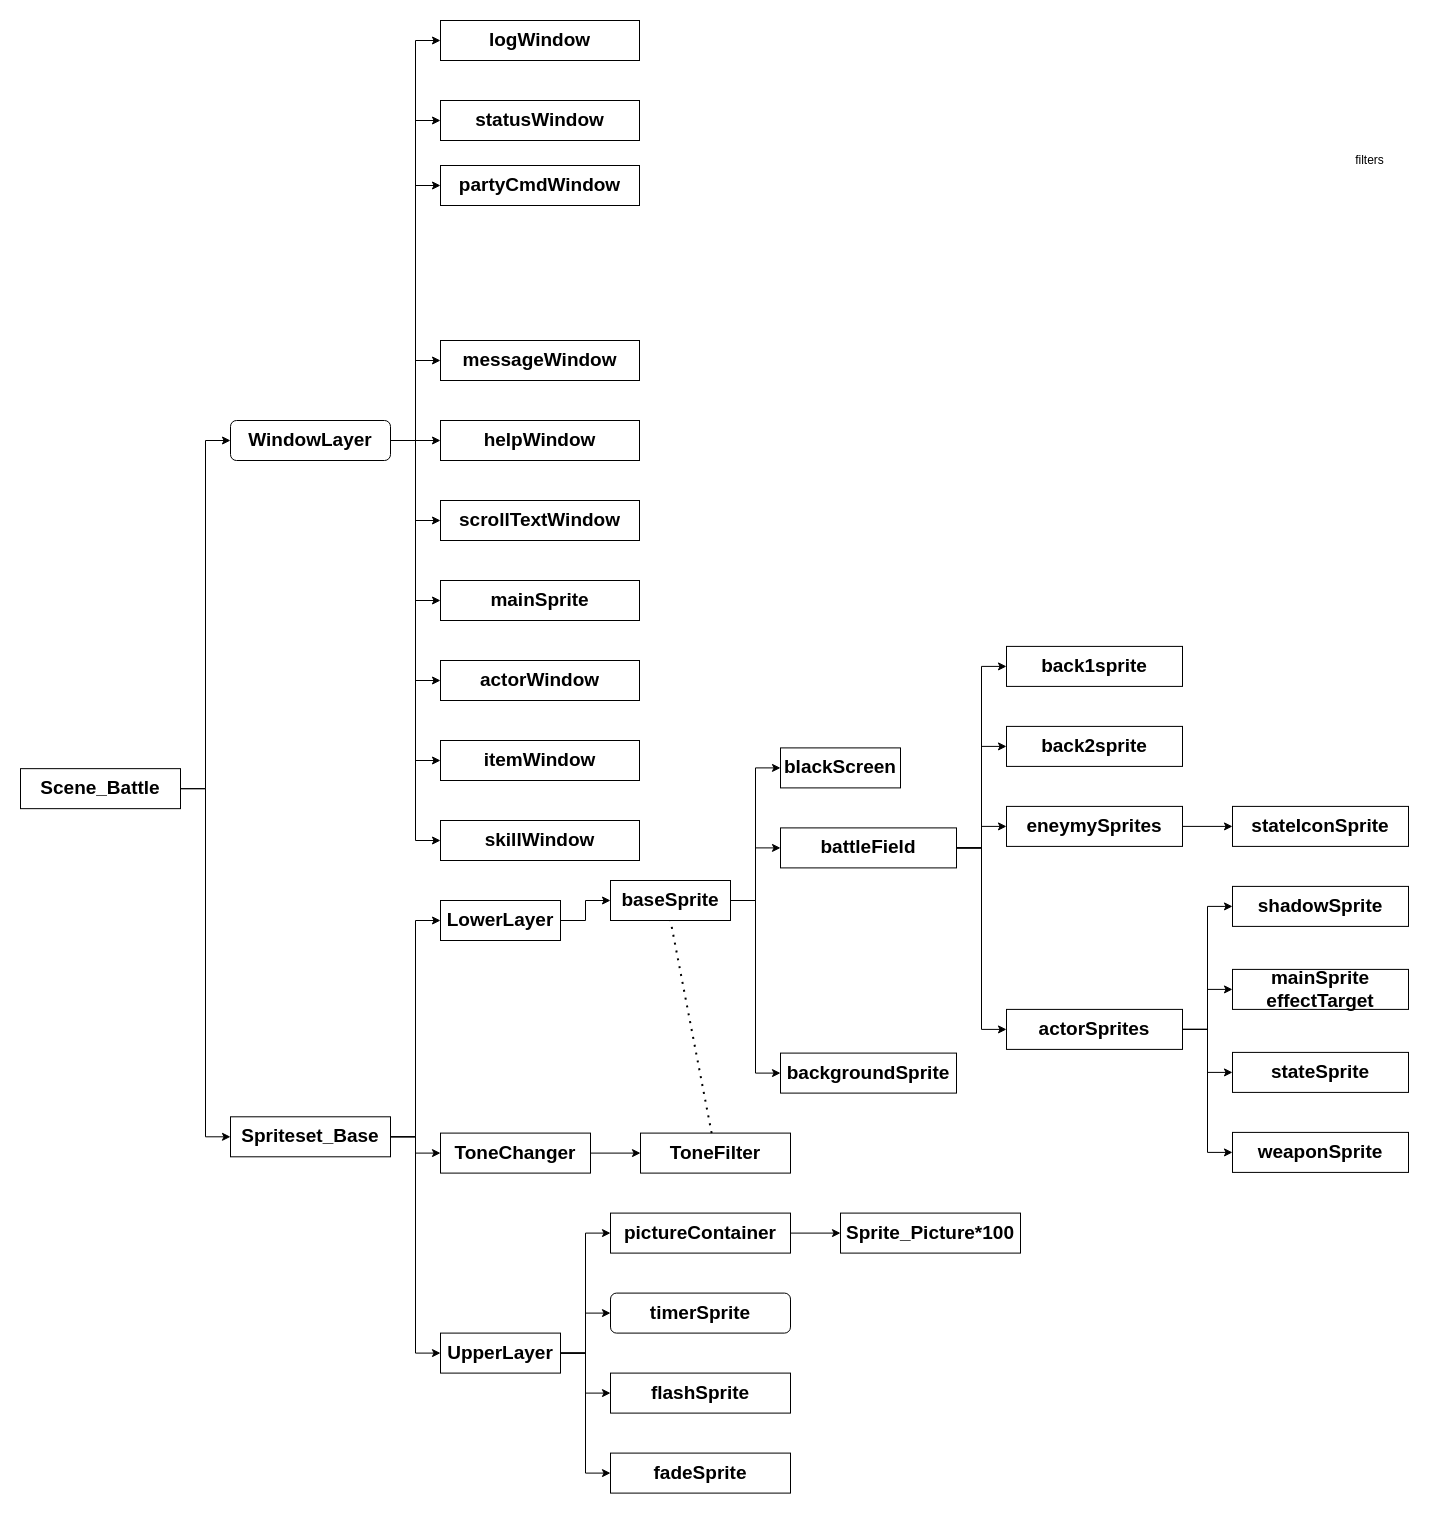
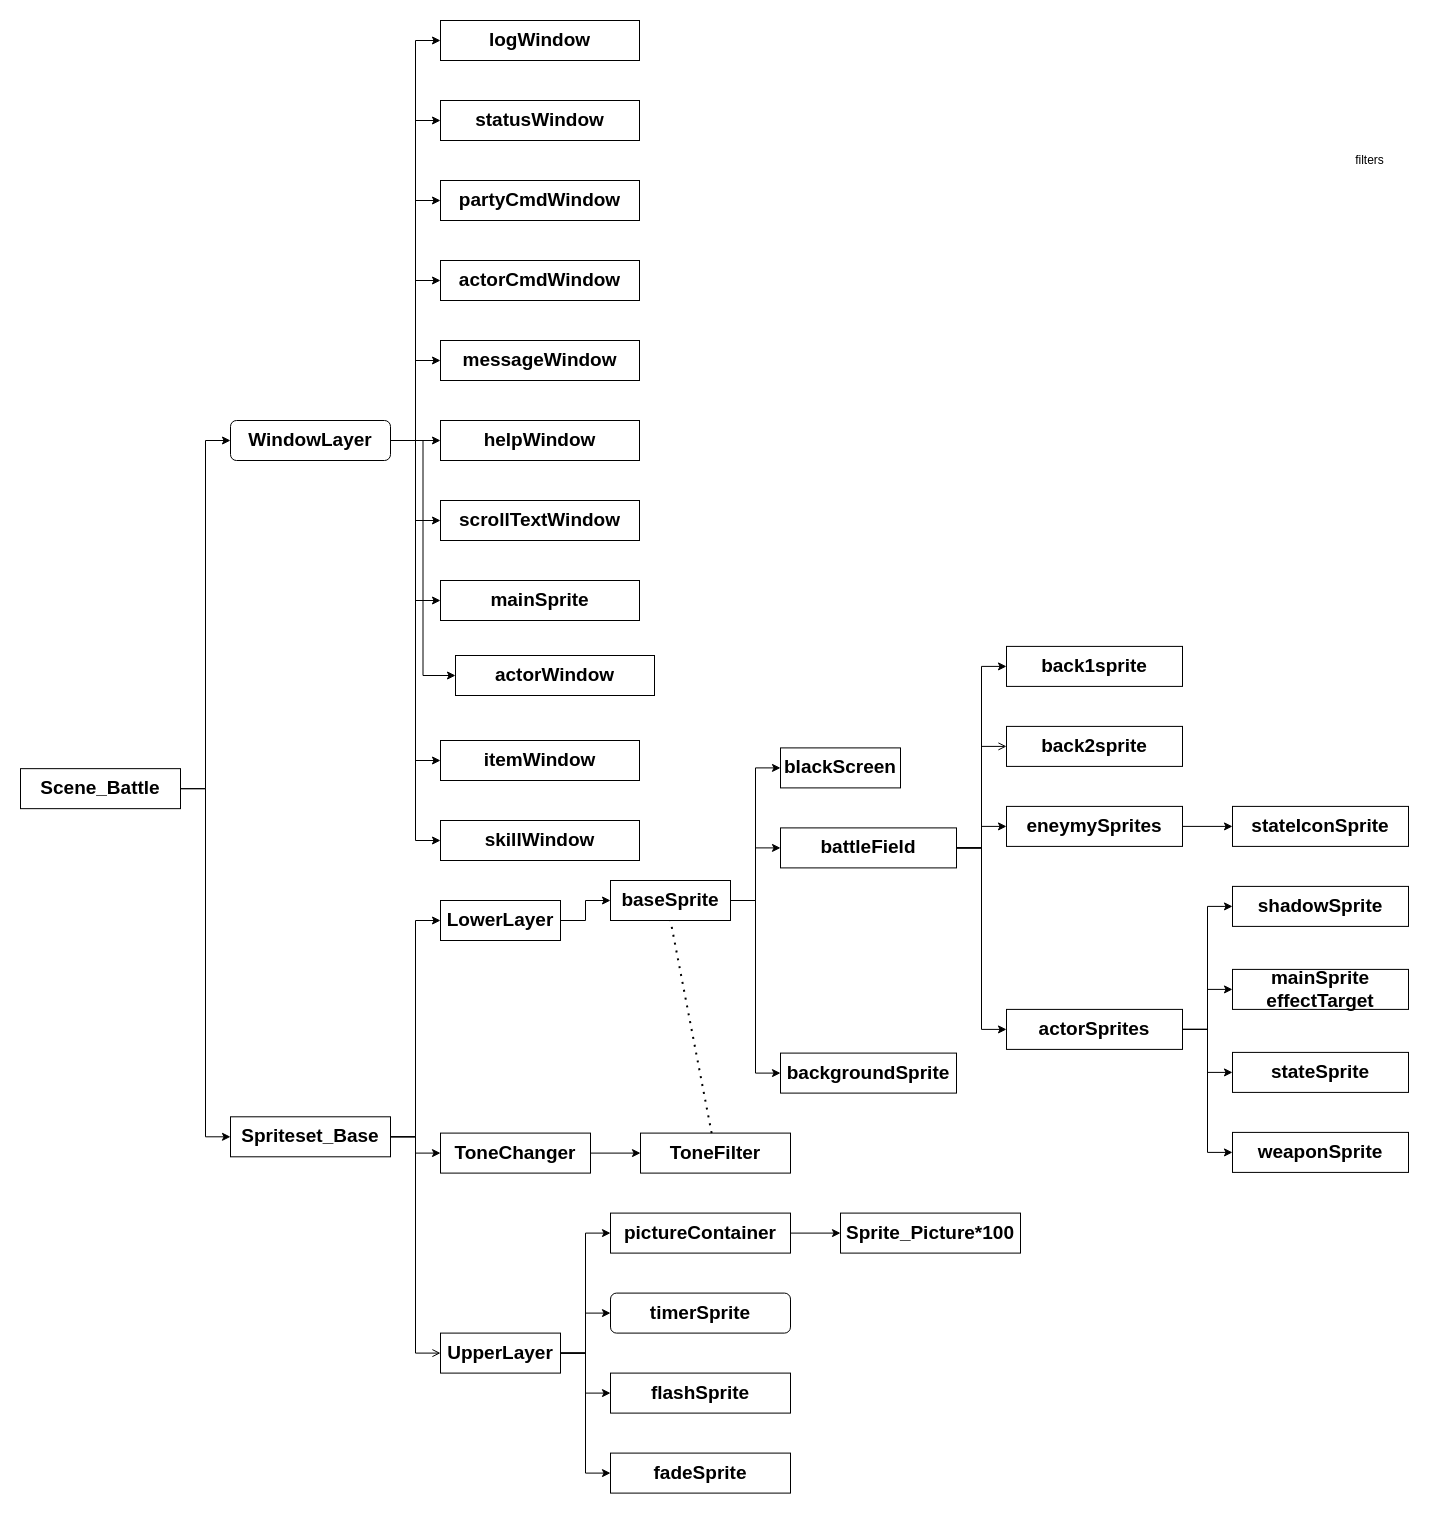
- <mxCell id="63" value="&lt;b&gt;&lt;font style=&quot;font-size: 19px;&quot;&gt;&lt;b&gt;partyCmdWindow&lt;/b&gt;&lt;br&gt;&lt;/font&gt;&lt;/b&gt;" style="rounded=0;whiteSpace=wrap;html=1;" vertex="1" parent="1"><mxGeometry x="440" y="165" width="199" height="40" as="geometry" /></mxCell>
+ <mxCell id="63" value="&lt;b&gt;&lt;font style=&quot;font-size: 19px;&quot;&gt;&lt;b&gt;partyCmdWindow&lt;/b&gt;&lt;br&gt;&lt;/font&gt;&lt;/b&gt;" style="rounded=0;whiteSpace=wrap;html=1;" vertex="1" parent="1"><mxGeometry x="440" y="180" width="199" height="40" as="geometry" /></mxCell>
+ <mxCell id="53" style="edgeStyle=orthogonalEdgeStyle;rounded=0;orthogonalLoop=1;jettySize=auto;html=1;entryX=0;entryY=0.5;entryDx=0;entryDy=0;" edge="1" parent="1" source="61" target="67"><mxGeometry relative="1" as="geometry" /></mxCell>
+ <mxCell id="67" value="&lt;b&gt;&lt;font style=&quot;font-size: 19px;&quot;&gt;&lt;b&gt;actorCmdWindow&lt;/b&gt;&lt;br&gt;&lt;/font&gt;&lt;/b&gt;" style="rounded=0;whiteSpace=wrap;html=1;" vertex="1" parent="1"><mxGeometry x="440" y="260" width="199" height="40" as="geometry" /></mxCell>
- <mxCell id="70" value="&lt;b&gt;&lt;font style=&quot;font-size: 19px;&quot;&gt;&lt;b&gt;actorWindow&lt;/b&gt;&lt;br&gt;&lt;/font&gt;&lt;/b&gt;" style="rounded=0;whiteSpace=wrap;html=1;" vertex="1" parent="1"><mxGeometry x="440" y="660" width="199" height="40" as="geometry" /></mxCell>
+ <mxCell id="70" value="&lt;b&gt;&lt;font style=&quot;font-size: 19px;&quot;&gt;&lt;b&gt;actorWindow&lt;/b&gt;&lt;br&gt;&lt;/font&gt;&lt;/b&gt;" style="rounded=0;whiteSpace=wrap;html=1;" vertex="1" parent="1"><mxGeometry x="455" y="655" width="199" height="40" as="geometry" /></mxCell>
- <mxCell id="11" style="edgeStyle=orthogonalEdgeStyle;rounded=0;orthogonalLoop=1;jettySize=auto;html=1;entryX=0;entryY=0.5;entryDx=0;entryDy=0;" edge="1" parent="1" source="14" target="16"><mxGeometry relative="1" as="geometry" /></mxCell>
+ <mxCell id="11" style="edgeStyle=orthogonalEdgeStyle;rounded=0;orthogonalLoop=1;jettySize=auto;html=1;entryX=0;entryY=0.5;entryDx=0;entryDy=0;endArrow=open;" edge="1" parent="1" source="14" target="16"><mxGeometry relative="1" as="geometry" /></mxCell>
- <mxCell id="30" style="edgeStyle=orthogonalEdgeStyle;rounded=0;orthogonalLoop=1;jettySize=auto;html=1;entryX=0;entryY=0.5;entryDx=0;entryDy=0;" edge="1" parent="1" source="31" target="40"><mxGeometry relative="1" as="geometry" /></mxCell>
+ <mxCell id="30" style="edgeStyle=orthogonalEdgeStyle;rounded=0;orthogonalLoop=1;jettySize=auto;html=1;entryX=0;entryY=0.5;entryDx=0;entryDy=0;endArrow=open;" edge="1" parent="1" source="31" target="40"><mxGeometry relative="1" as="geometry" /></mxCell>
